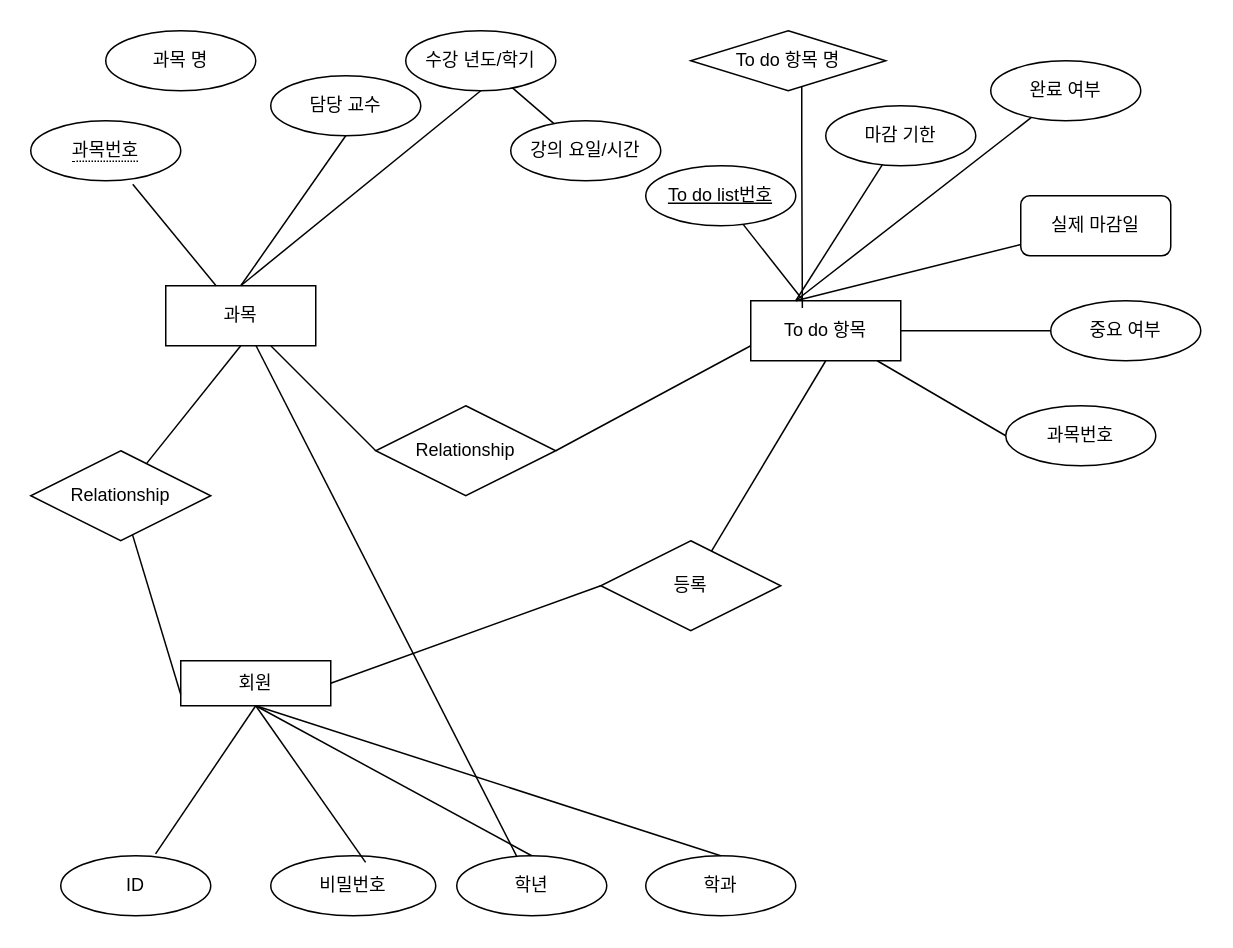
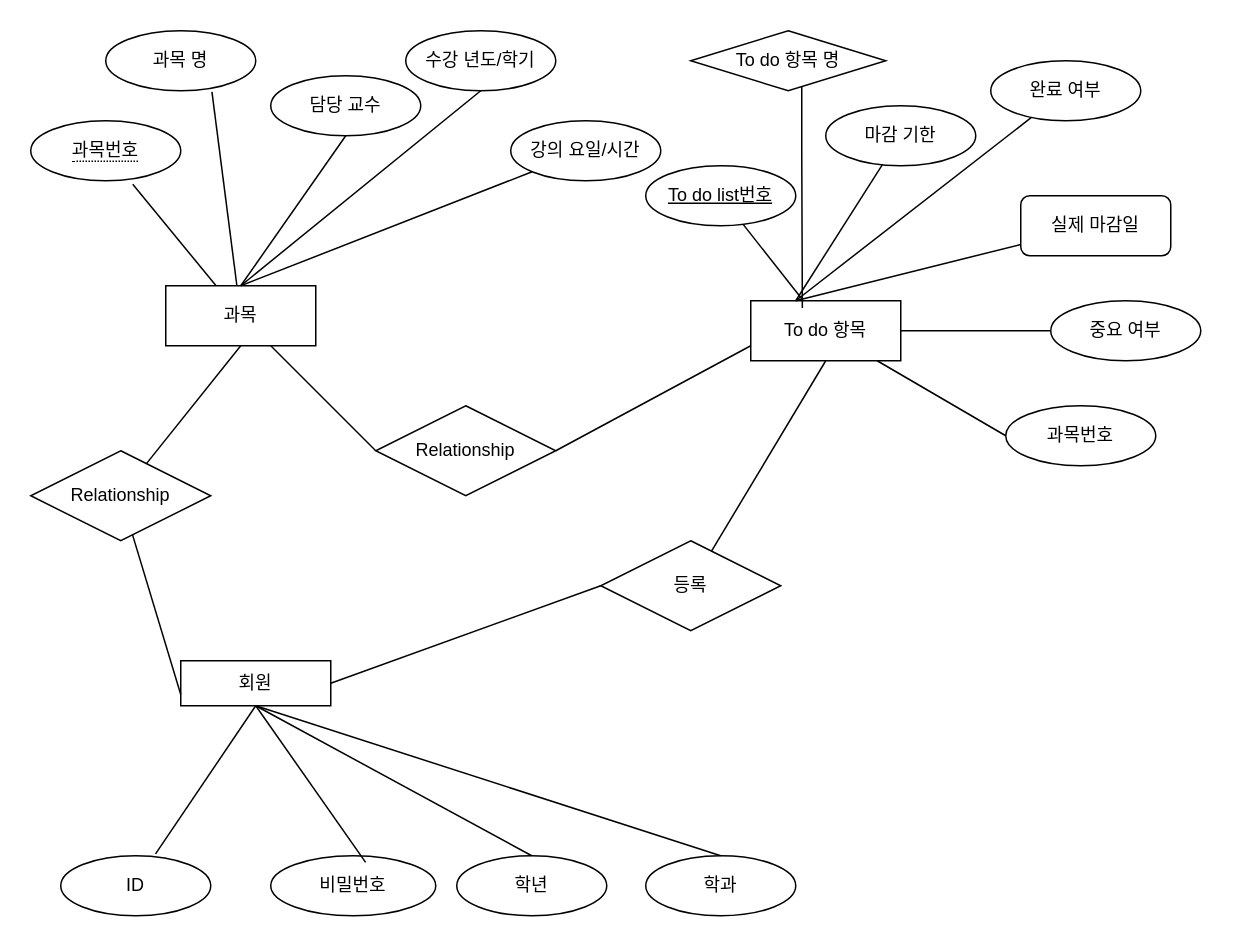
- <mxCell id="8" style="rounded=0;orthogonalLoop=1;jettySize=auto;html=1;endArrow=none;endFill=0;" parent="1" source="9" target="10" edge="1"><mxGeometry relative="1" as="geometry" /></mxCell>
+ <mxCell id="8" style="rounded=0;orthogonalLoop=1;jettySize=auto;html=1;entryX=0.5;entryY=0;entryDx=0;entryDy=0;endArrow=none;endFill=0;" parent="1" source="9" target="3" edge="1"><mxGeometry relative="1" as="geometry" /></mxCell>
- <mxCell id="12" style="rounded=0;orthogonalLoop=1;jettySize=auto;html=1;endArrow=none;endFill=0;" parent="1" source="3" target="34" edge="1"><mxGeometry relative="1" as="geometry" /></mxCell>
+ <mxCell id="12" style="rounded=0;orthogonalLoop=1;jettySize=auto;html=1;entryX=0.708;entryY=1.02;entryDx=0;entryDy=0;entryPerimeter=0;endArrow=none;endFill=0;" parent="1" source="3" target="4" edge="1"><mxGeometry relative="1" as="geometry" /></mxCell>
